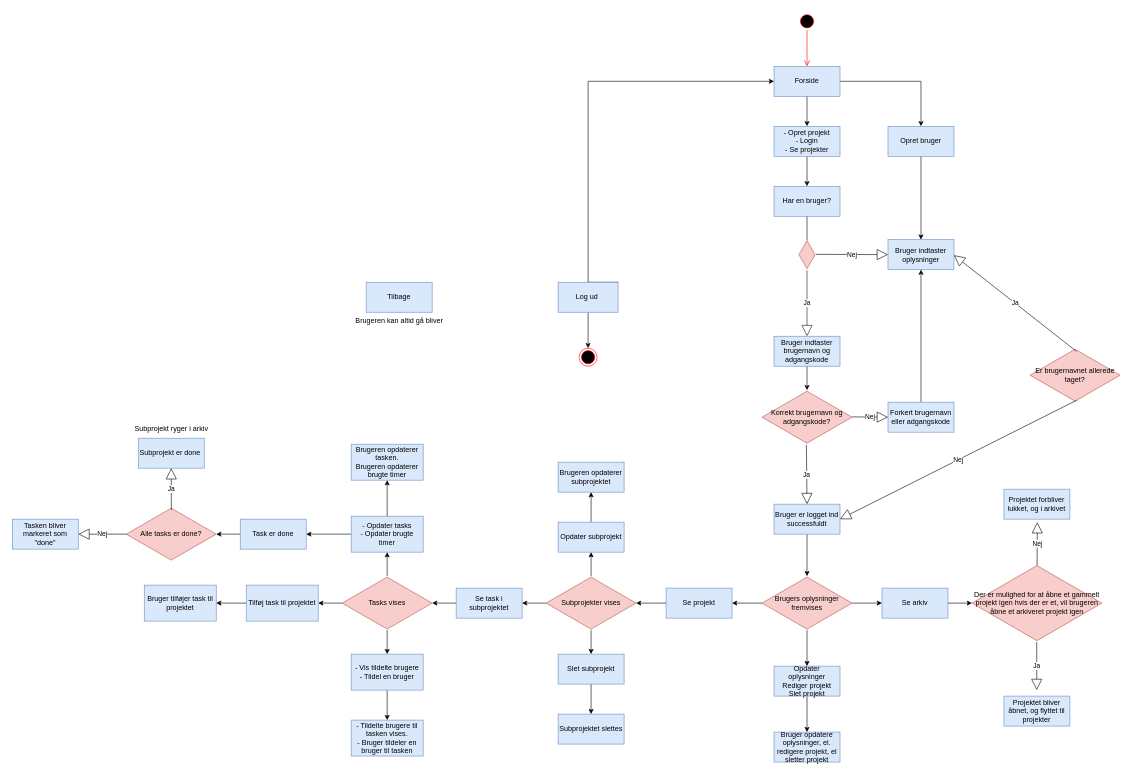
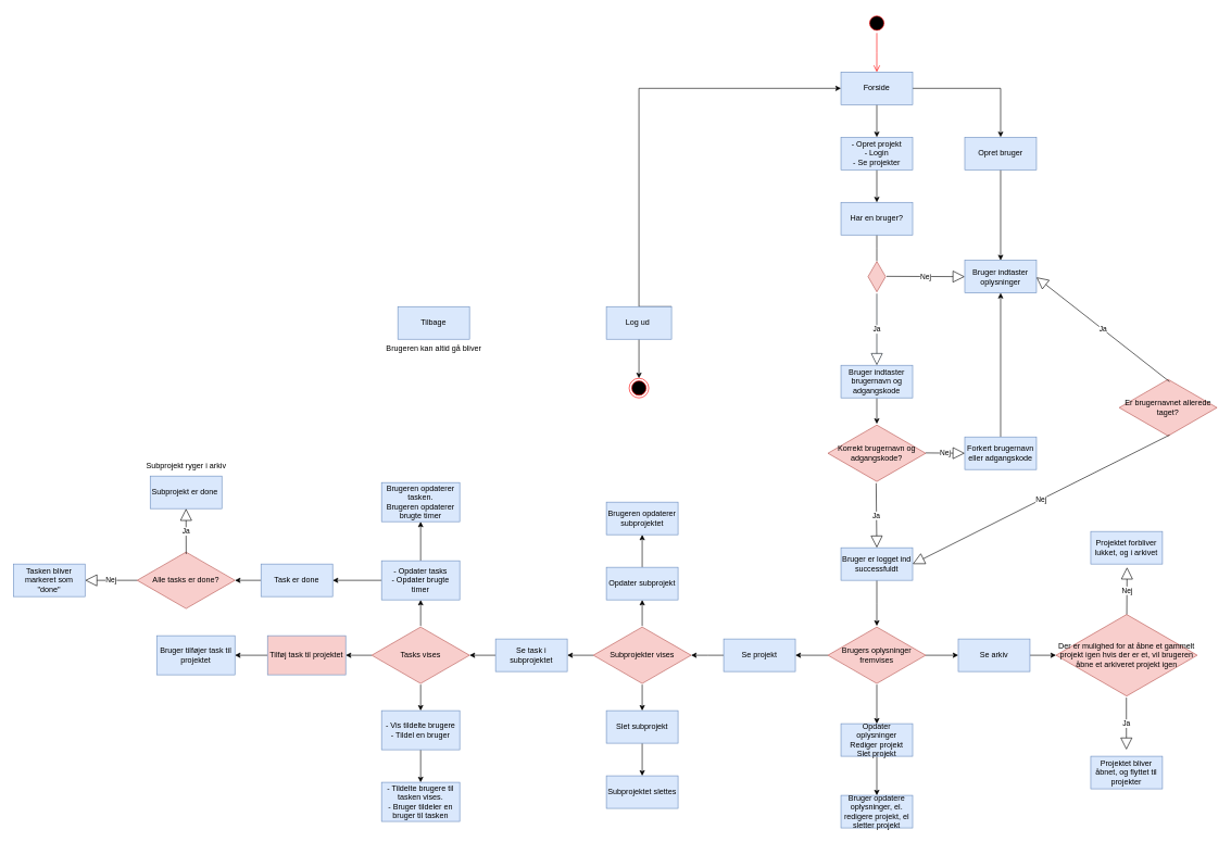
- <mxCell id="55" value="Tilføj task til projektet" style="rounded=0;whiteSpace=wrap;html=1;fillColor=#dae8fc;strokeColor=#6c8ebf;" vertex="1" parent="1"><mxGeometry x="410" y="975" width="120" height="60" as="geometry" /></mxCell>
+ <mxCell id="55" value="Tilføj task til projektet" style="rounded=0;whiteSpace=wrap;html=1;fillColor=#f8cecc;strokeColor=#6c8ebf;" vertex="1" parent="1"><mxGeometry x="410" y="975" width="120" height="60" as="geometry" /></mxCell>
